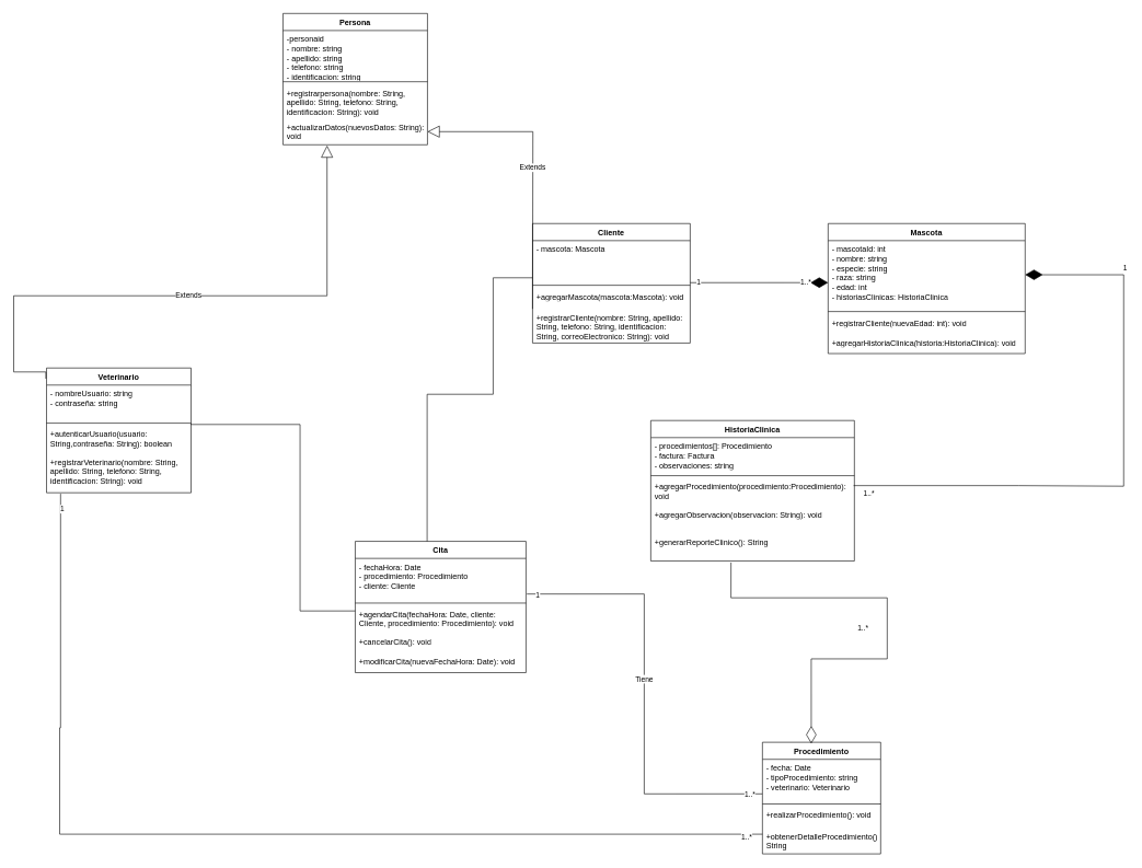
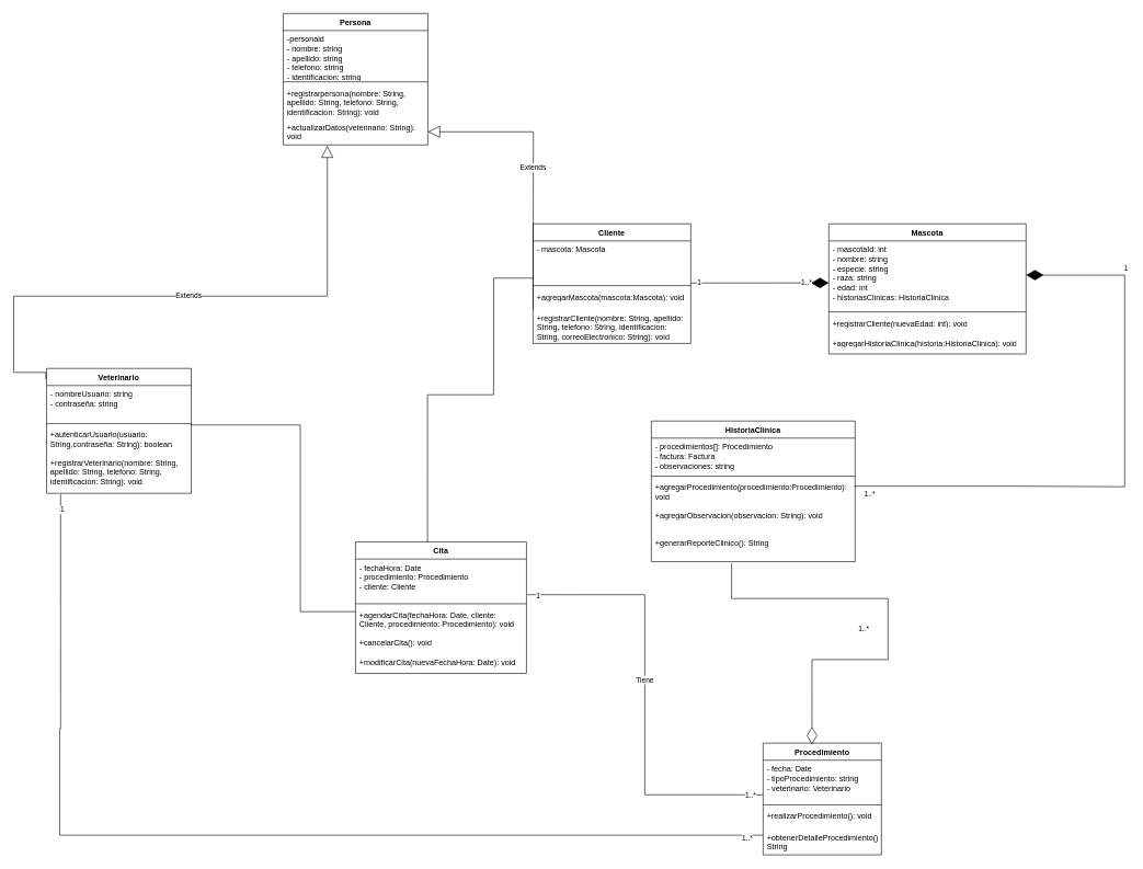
- <mxCell id="6" value="+actualizarDatos(nuevosDatos: String): void" style="text;strokeColor=none;fillColor=none;align=left;verticalAlign=top;spacingLeft=4;spacingRight=4;overflow=hidden;rotatable=0;points=[[0,0.5],[1,0.5]];portConstraint=eastwest;whiteSpace=wrap;html=1;" parent="2" vertex="1"><mxGeometry y="160" width="220" height="40" as="geometry" /></mxCell>
+ <mxCell id="6" value="+actualizarDatos(veterinario: String): void" style="text;strokeColor=none;fillColor=none;align=left;verticalAlign=top;spacingLeft=4;spacingRight=4;overflow=hidden;rotatable=0;points=[[0,0.5],[1,0.5]];portConstraint=eastwest;whiteSpace=wrap;html=1;" parent="2" vertex="1"><mxGeometry y="160" width="220" height="40" as="geometry" /></mxCell>
